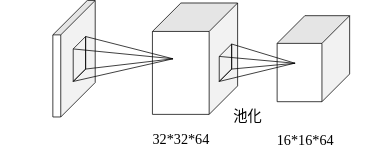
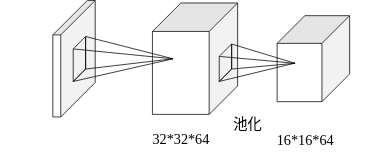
- <mxCell id="15" value="池化" style="text;html=1;strokeColor=none;fillColor=none;align=center;verticalAlign=middle;whiteSpace=wrap;rounded=0;shadow=0;comic=0;fontSize=19;fontFamily=Times New Roman;" vertex="1" parent="1"><mxGeometry x="310" y="145" width="40" height="20" as="geometry" /></mxCell>
+ <mxCell id="15" value="池化" style="text;html=1;strokeColor=none;fillColor=none;align=center;verticalAlign=middle;whiteSpace=wrap;rounded=0;shadow=0;comic=0;fontSize=19;fontFamily=Times New Roman;" vertex="1" parent="1"><mxGeometry x="310" y="155" width="40" height="20" as="geometry" /></mxCell>
